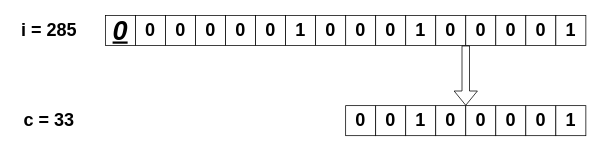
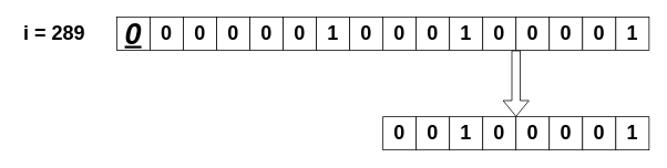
- <mxCell id="3" value="&lt;font style=&quot;font-size: 24px&quot;&gt;&lt;b&gt;i = 285&lt;/b&gt;&lt;/font&gt;" style="text;html=1;strokeColor=none;fillColor=none;align=center;verticalAlign=middle;whiteSpace=wrap;rounded=0;" parent="1" vertex="1"><mxGeometry x="20" y="20" width="90" height="40" as="geometry" /></mxCell>
+ <mxCell id="3" value="&lt;font style=&quot;font-size: 24px&quot;&gt;&lt;b&gt;i = 289&lt;/b&gt;&lt;/font&gt;" style="text;html=1;strokeColor=none;fillColor=none;align=center;verticalAlign=middle;whiteSpace=wrap;rounded=0;" parent="1" vertex="1"><mxGeometry x="20" y="20" width="90" height="40" as="geometry" /></mxCell>
- <mxCell id="27" value="&lt;font style=&quot;font-size: 24px&quot;&gt;&lt;b&gt;c = 33&lt;/b&gt;&lt;/font&gt;" style="text;html=1;strokeColor=none;fillColor=none;align=center;verticalAlign=middle;whiteSpace=wrap;rounded=0;" vertex="1" parent="1"><mxGeometry x="20" y="140" width="90" height="40" as="geometry" /></mxCell>
